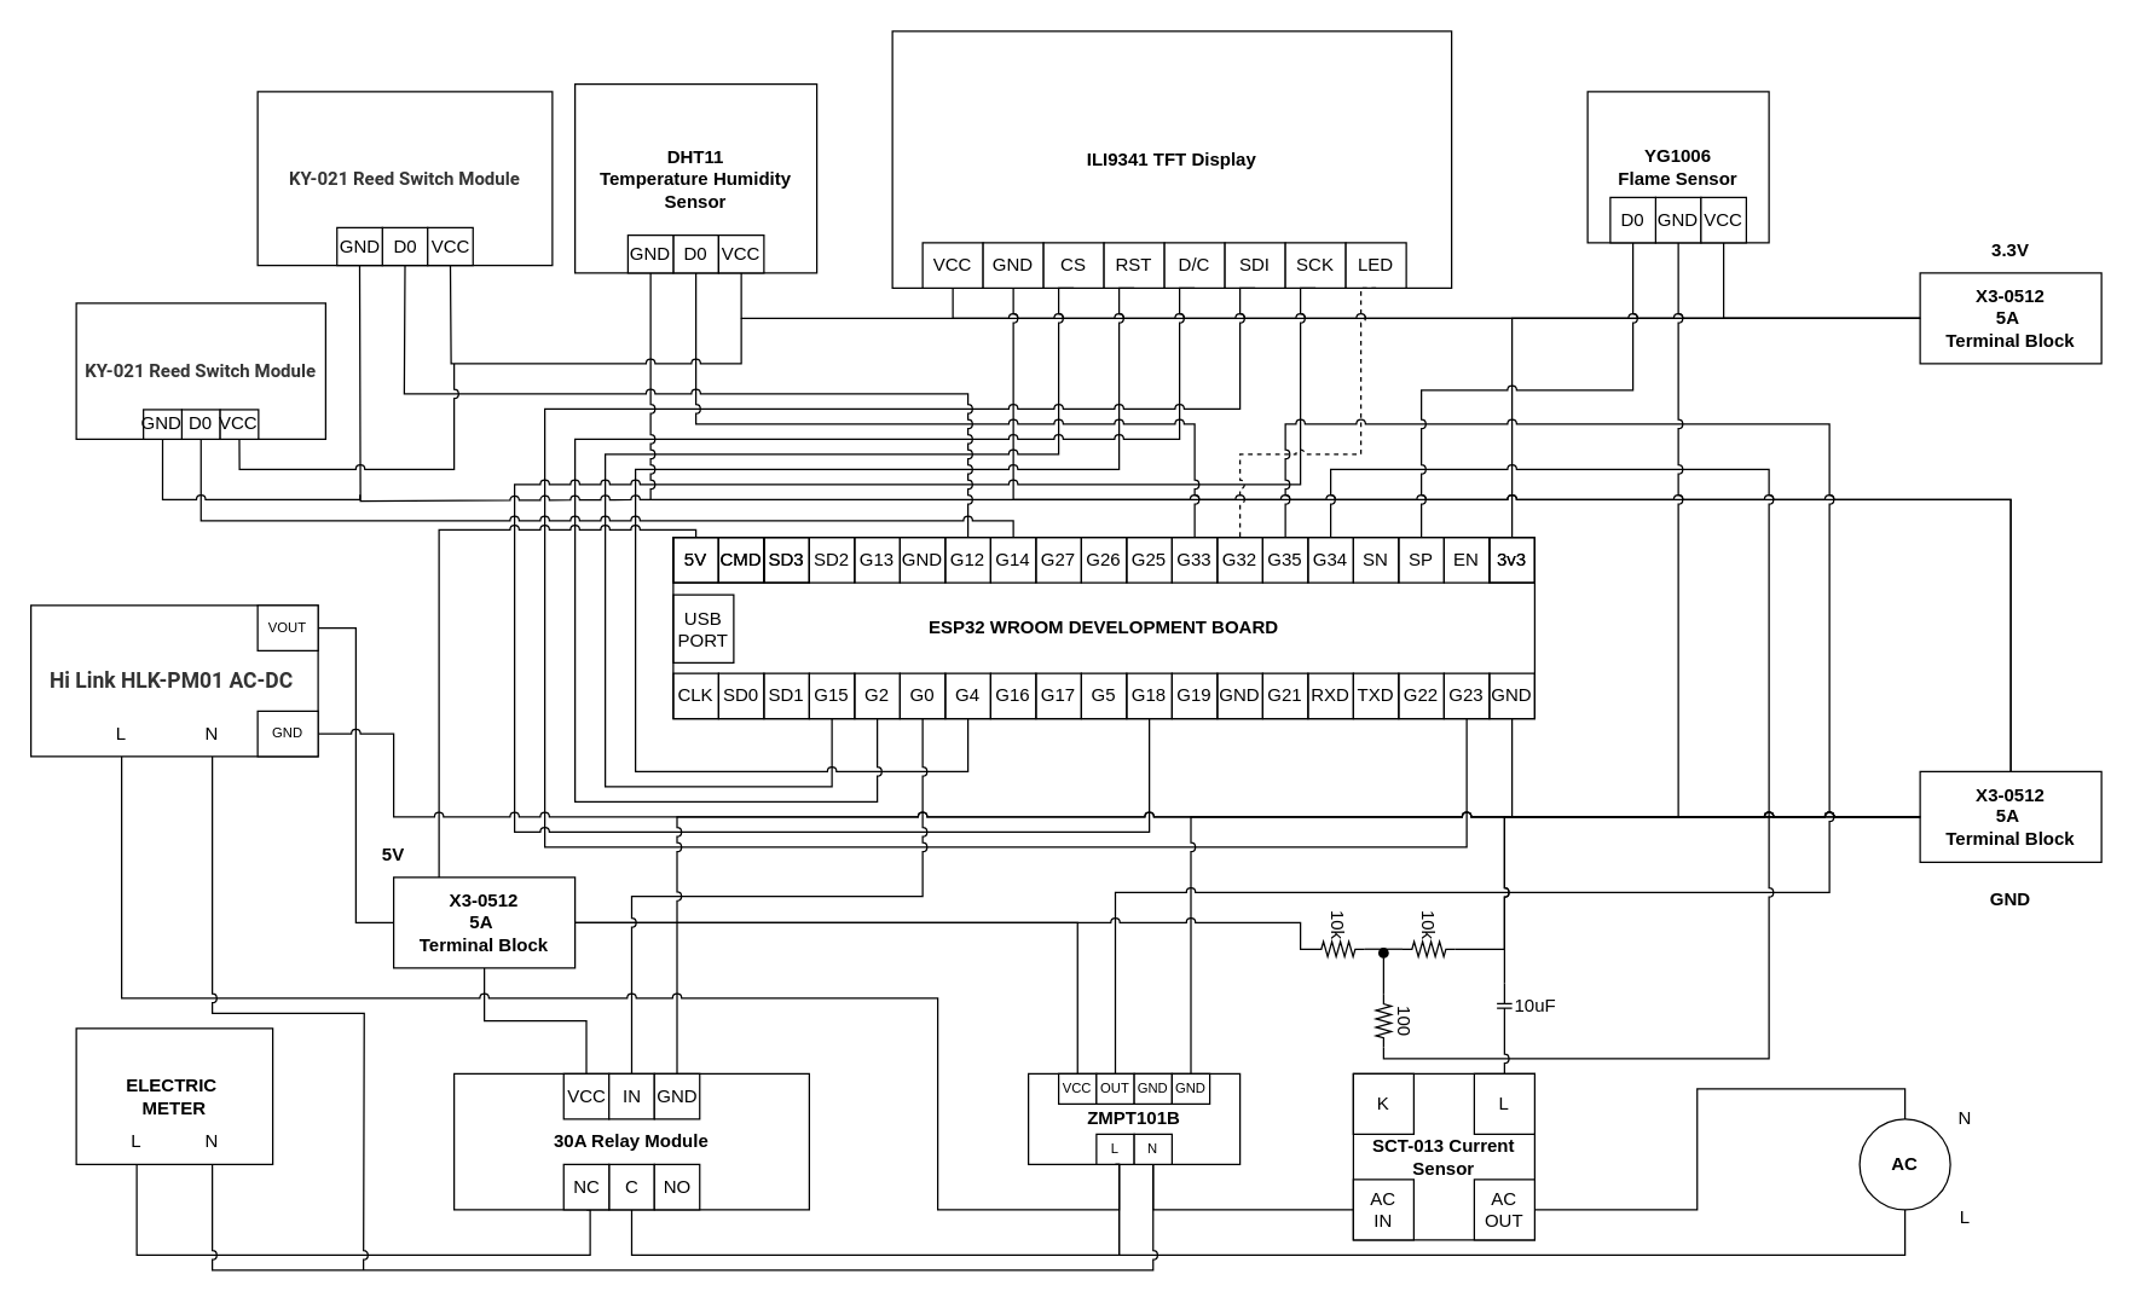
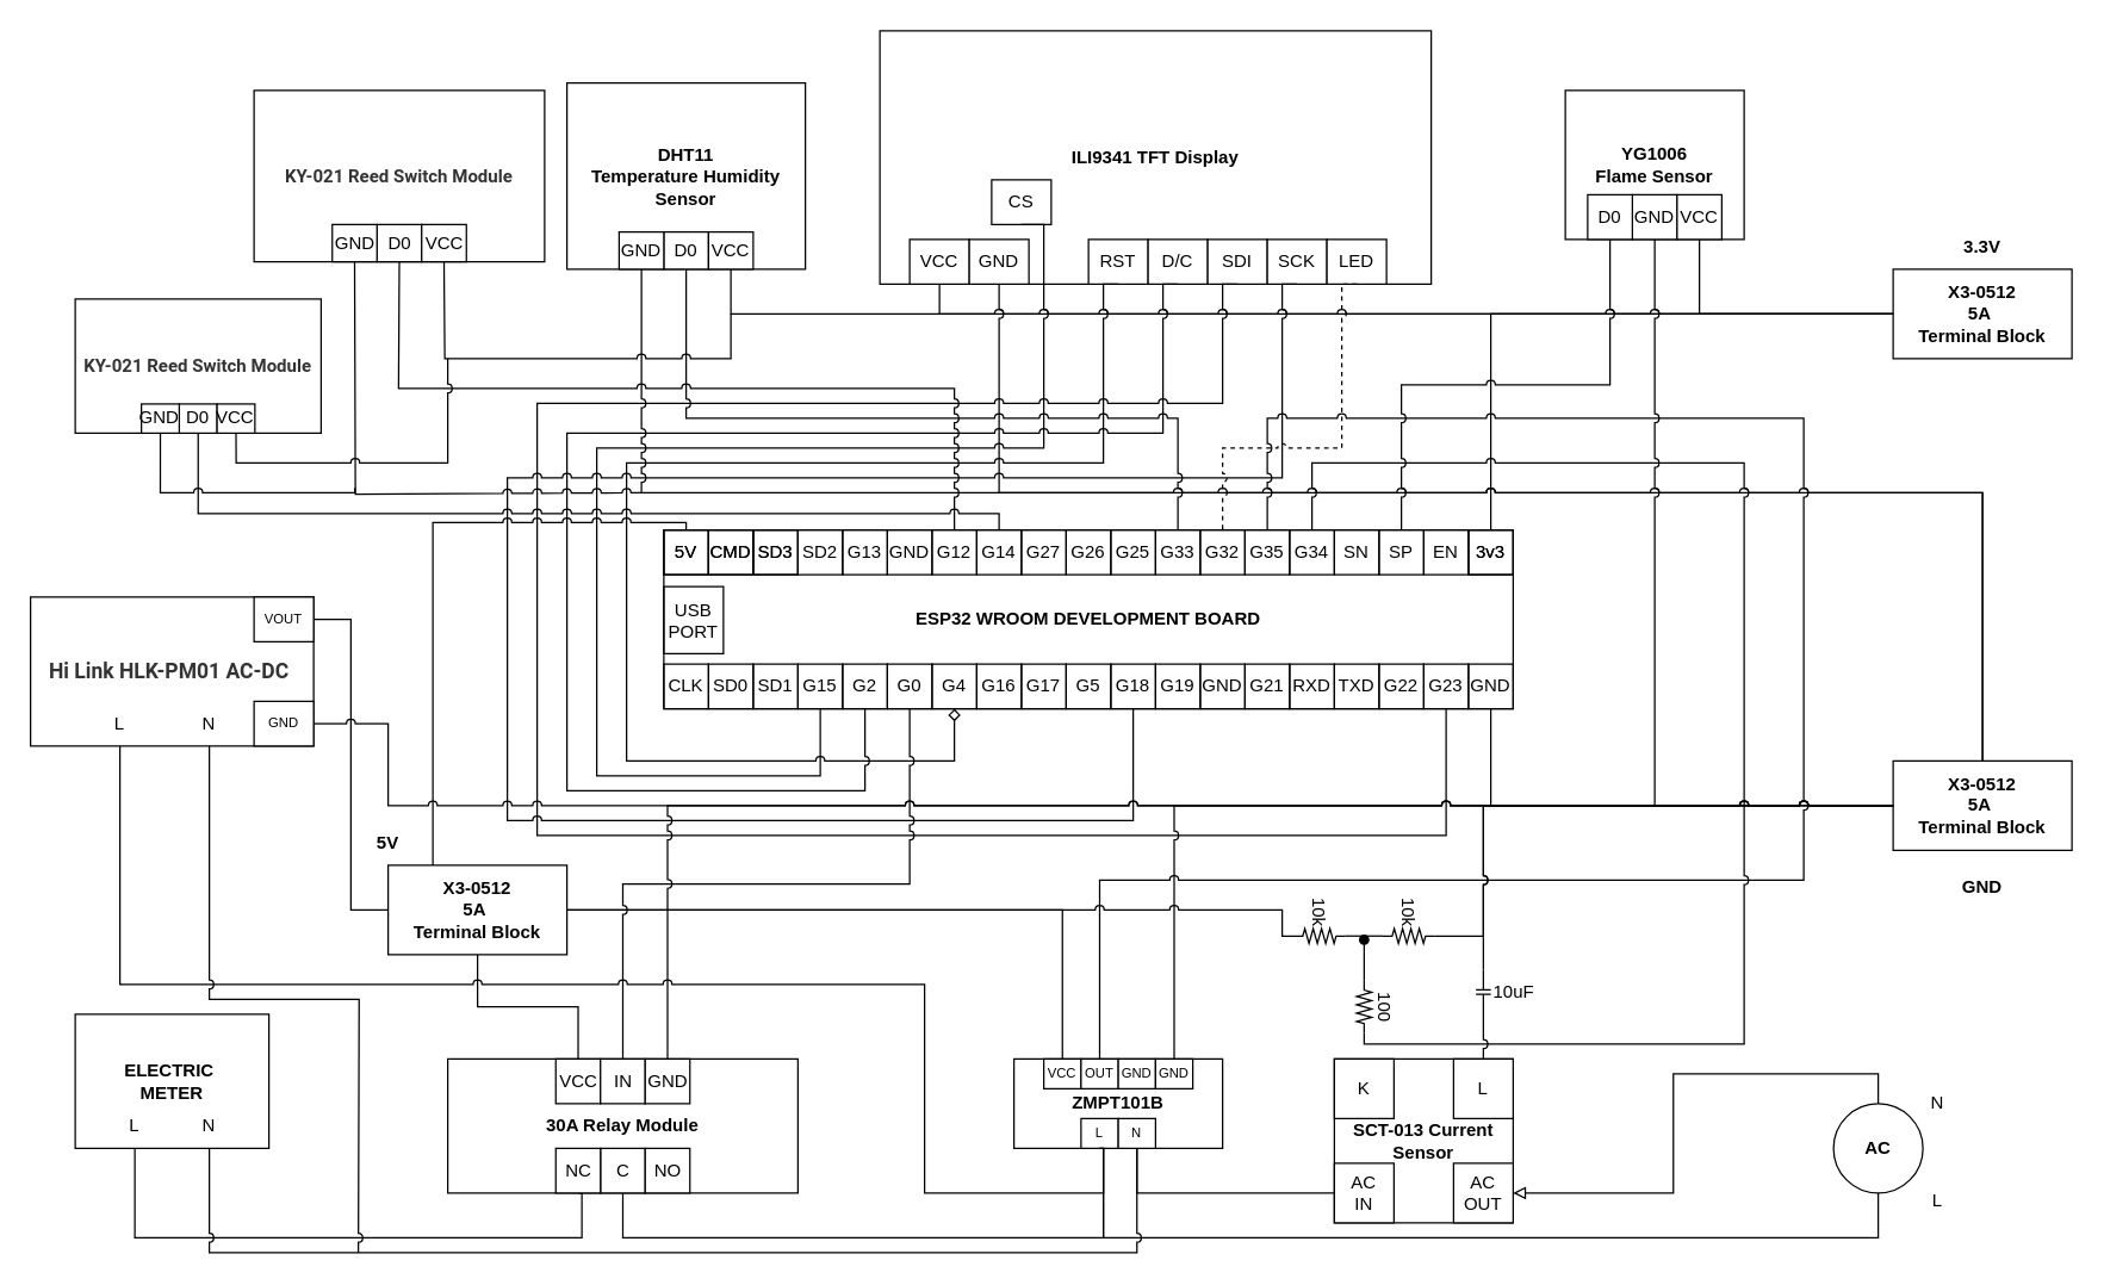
- <mxCell id="53" value="CS" style="rounded=0;whiteSpace=wrap;html=1;fillColor=default;" parent="49" vertex="1"><mxGeometry x="100" y="140" width="40" height="30" as="geometry" /></mxCell>
+ <mxCell id="53" value="CS" style="rounded=0;whiteSpace=wrap;html=1;fillColor=default;" parent="49" vertex="1"><mxGeometry x="75" y="100" width="40" height="30" as="geometry" /></mxCell>
- <mxCell id="64" style="edgeStyle=orthogonalEdgeStyle;rounded=0;jumpStyle=arc;orthogonalLoop=1;jettySize=auto;html=1;exitX=0.5;exitY=1;exitDx=0;exitDy=0;entryX=0.5;entryY=1;entryDx=0;entryDy=0;endArrow=none;endFill=0;" parent="1" source="54" target="31" edge="1"><mxGeometry relative="1" as="geometry"><Array as="points"><mxPoint x="740" y="310" /><mxPoint x="420" y="310" /><mxPoint x="420" y="510" /><mxPoint x="640" y="510" /></Array></mxGeometry></mxCell>
+ <mxCell id="64" style="edgeStyle=orthogonalEdgeStyle;rounded=0;jumpStyle=arc;orthogonalLoop=1;jettySize=auto;html=1;exitX=0.5;exitY=1;exitDx=0;exitDy=0;entryX=0.5;entryY=1;entryDx=0;entryDy=0;endArrow=diamond;endFill=0;" parent="1" source="54" target="31" edge="1"><mxGeometry relative="1" as="geometry"><Array as="points"><mxPoint x="740" y="310" /><mxPoint x="420" y="310" /><mxPoint x="420" y="510" /><mxPoint x="640" y="510" /></Array></mxGeometry></mxCell>
- <mxCell id="116" style="edgeStyle=orthogonalEdgeStyle;rounded=0;jumpStyle=arc;orthogonalLoop=1;jettySize=auto;html=1;exitX=0.5;exitY=0;exitDx=0;exitDy=0;entryX=1;entryY=0.5;entryDx=0;entryDy=0;endArrow=none;endFill=0;" parent="1" source="118" target="72" edge="1"><mxGeometry relative="1" as="geometry" /></mxCell>
+ <mxCell id="116" style="edgeStyle=orthogonalEdgeStyle;rounded=0;jumpStyle=arc;orthogonalLoop=1;jettySize=auto;html=1;exitX=0.5;exitY=0;exitDx=0;exitDy=0;entryX=1;entryY=0.5;entryDx=0;entryDy=0;endArrow=block;endFill=0;" parent="1" source="118" target="72" edge="1"><mxGeometry relative="1" as="geometry" /></mxCell>
